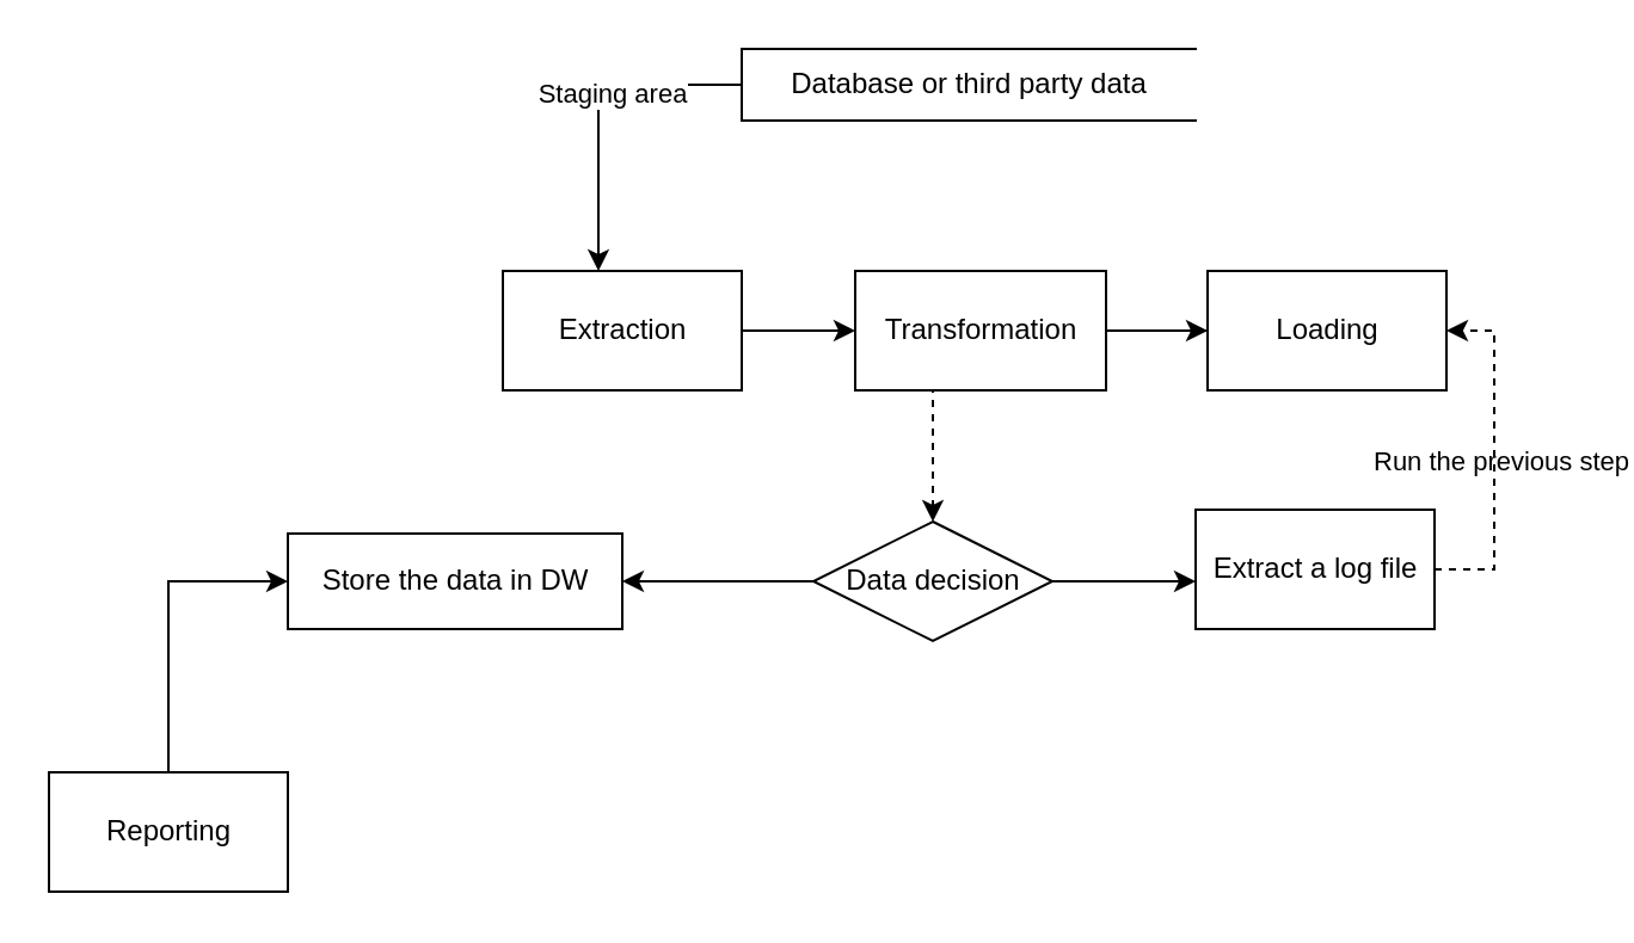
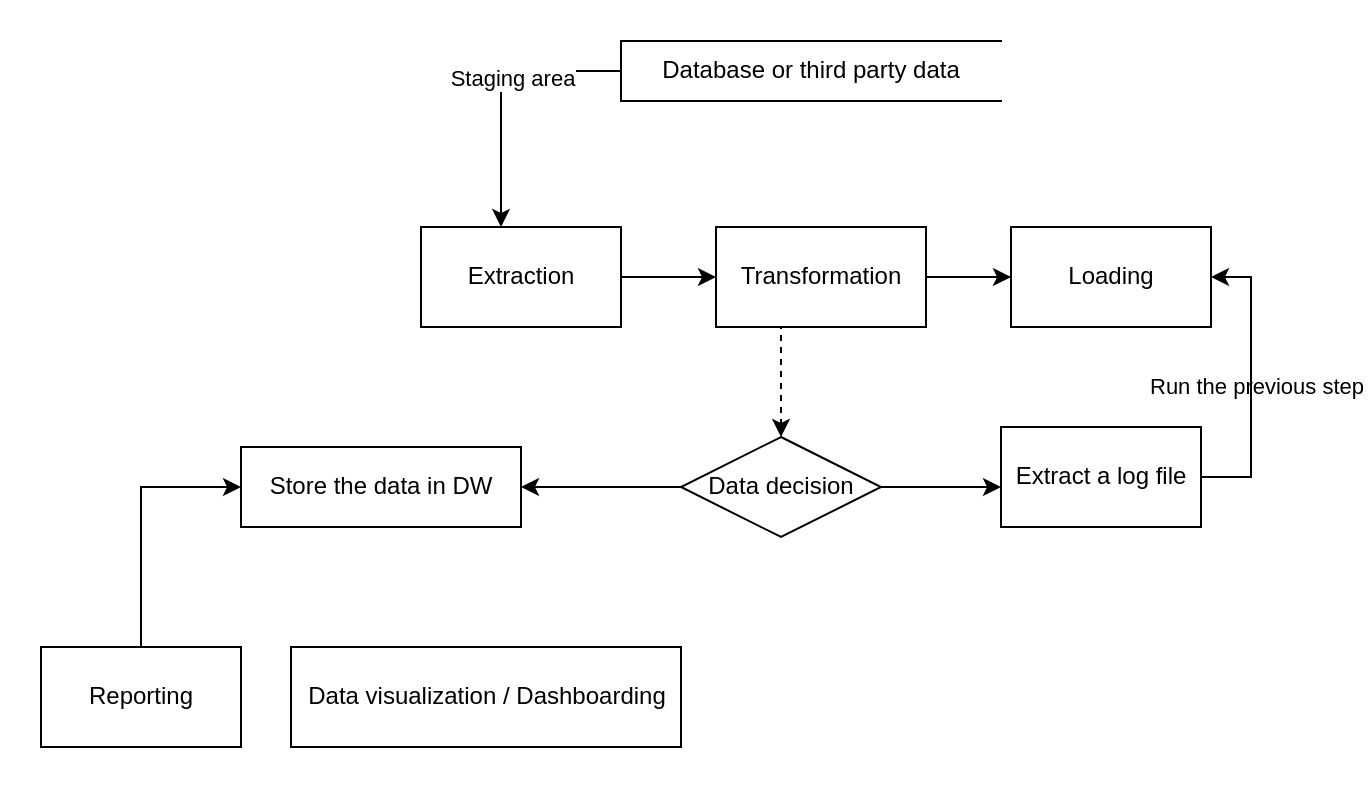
- <mxCell id="18" style="edgeStyle=orthogonalEdgeStyle;rounded=0;orthogonalLoop=1;jettySize=auto;html=1;exitX=1;exitY=0.5;exitDx=0;exitDy=0;entryX=1;entryY=0.5;entryDx=0;entryDy=0;dashed=1;" edge="1" parent="1" source="19" target="8"><mxGeometry relative="1" as="geometry" /></mxCell>
+ <mxCell id="18" style="edgeStyle=orthogonalEdgeStyle;rounded=0;orthogonalLoop=1;jettySize=auto;html=1;exitX=1;exitY=0.5;exitDx=0;exitDy=0;entryX=1;entryY=0.5;entryDx=0;entryDy=0;" edge="1" parent="1" source="19" target="8"><mxGeometry relative="1" as="geometry" /></mxCell>
+ <mxCell id="15" value="Data visualization / Dashboarding" style="html=1;dashed=0;whitespace=wrap;" vertex="1" parent="1"><mxGeometry x="145" y="323" width="195" height="50" as="geometry" /></mxCell>
